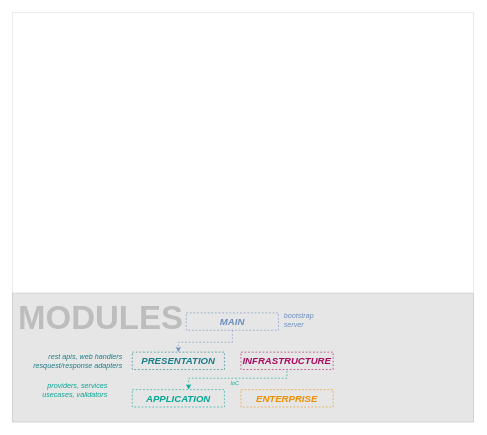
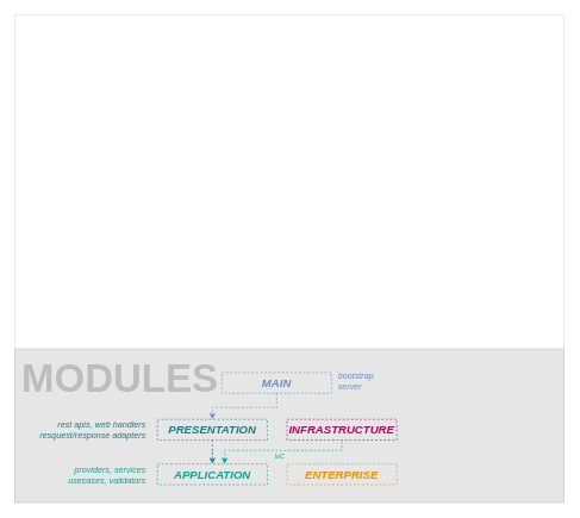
+ <mxCell id="13" style="edgeStyle=orthogonalEdgeStyle;rounded=0;orthogonalLoop=1;jettySize=auto;html=1;dashed=1;strokeColor=#1c7d85;" edge="1" parent="9" source="14" target="11"><mxGeometry relative="1" as="geometry" /></mxCell>
- <mxCell id="17" value="&lt;font color=&quot;#05a794&quot;&gt;providers,&amp;nbsp;services&lt;br&gt;usecases, validators&lt;/font&gt;" style="text;html=1;align=right;verticalAlign=middle;resizable=0;points=[];autosize=1;strokeColor=none;fillColor=none;fontStyle=2;fontSize=12;fontColor=#82B366;" parent="9" vertex="1"><mxGeometry x="15.002" y="116" width="127" height="41" as="geometry" /></mxCell>
+ <mxCell id="17" value="&lt;font color=&quot;#05a794&quot;&gt;providers,&amp;nbsp;services&lt;br&gt;usecases, validators&lt;/font&gt;" style="text;html=1;align=right;verticalAlign=middle;resizable=0;points=[];autosize=1;strokeColor=none;fillColor=none;fontStyle=2;fontSize=12;fontColor=#82B366;" parent="9" vertex="1"><mxGeometry x="40.002" y="131" width="127" height="41" as="geometry" /></mxCell>
